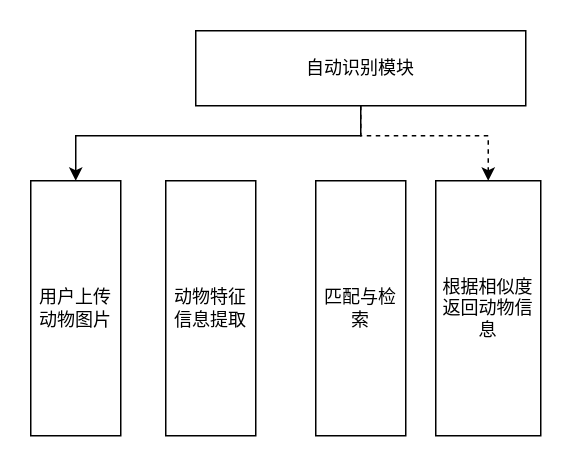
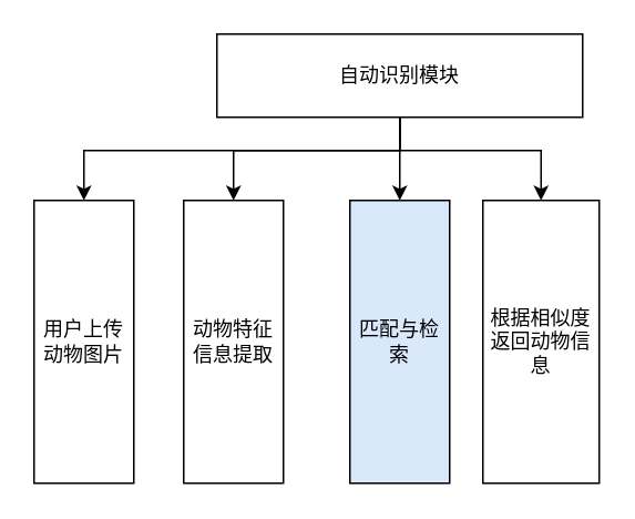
- <mxCell id="5" style="edgeStyle=orthogonalEdgeStyle;rounded=0;orthogonalLoop=1;jettySize=auto;html=1;entryX=0.5;entryY=0;entryDx=0;entryDy=0;dashed=1;" edge="1" parent="1" source="6" target="10"><mxGeometry relative="1" as="geometry"><Array as="points"><mxPoint x="240" y="90" /><mxPoint x="325" y="90" /></Array></mxGeometry></mxCell>
+ <mxCell id="5" style="edgeStyle=orthogonalEdgeStyle;rounded=0;orthogonalLoop=1;jettySize=auto;html=1;entryX=0.5;entryY=0;entryDx=0;entryDy=0;" edge="1" parent="1" source="6" target="10"><mxGeometry relative="1" as="geometry"><Array as="points"><mxPoint x="240" y="90" /><mxPoint x="325" y="90" /></Array></mxGeometry></mxCell>
+ <mxCell id="4" style="edgeStyle=orthogonalEdgeStyle;rounded=0;orthogonalLoop=1;jettySize=auto;html=1;entryX=0.5;entryY=0;entryDx=0;entryDy=0;" edge="1" parent="1" source="6" target="8"><mxGeometry relative="1" as="geometry"><Array as="points"><mxPoint x="240" y="90" /><mxPoint x="140" y="90" /></Array></mxGeometry></mxCell>
+ <mxCell id="2" value="" style="edgeStyle=orthogonalEdgeStyle;rounded=0;orthogonalLoop=1;jettySize=auto;html=1;" edge="1" parent="1" source="6" target="9"><mxGeometry relative="1" as="geometry" /></mxCell>
- <mxCell id="9" value="匹配与检索" style="rounded=0;whiteSpace=wrap;html=1;" vertex="1" parent="1"><mxGeometry x="210" y="120" width="60" height="170" as="geometry" /></mxCell>
+ <mxCell id="9" value="匹配与检索" style="rounded=0;whiteSpace=wrap;html=1;fillColor=#dae8fc;" vertex="1" parent="1"><mxGeometry x="210" y="120" width="60" height="170" as="geometry" /></mxCell>
